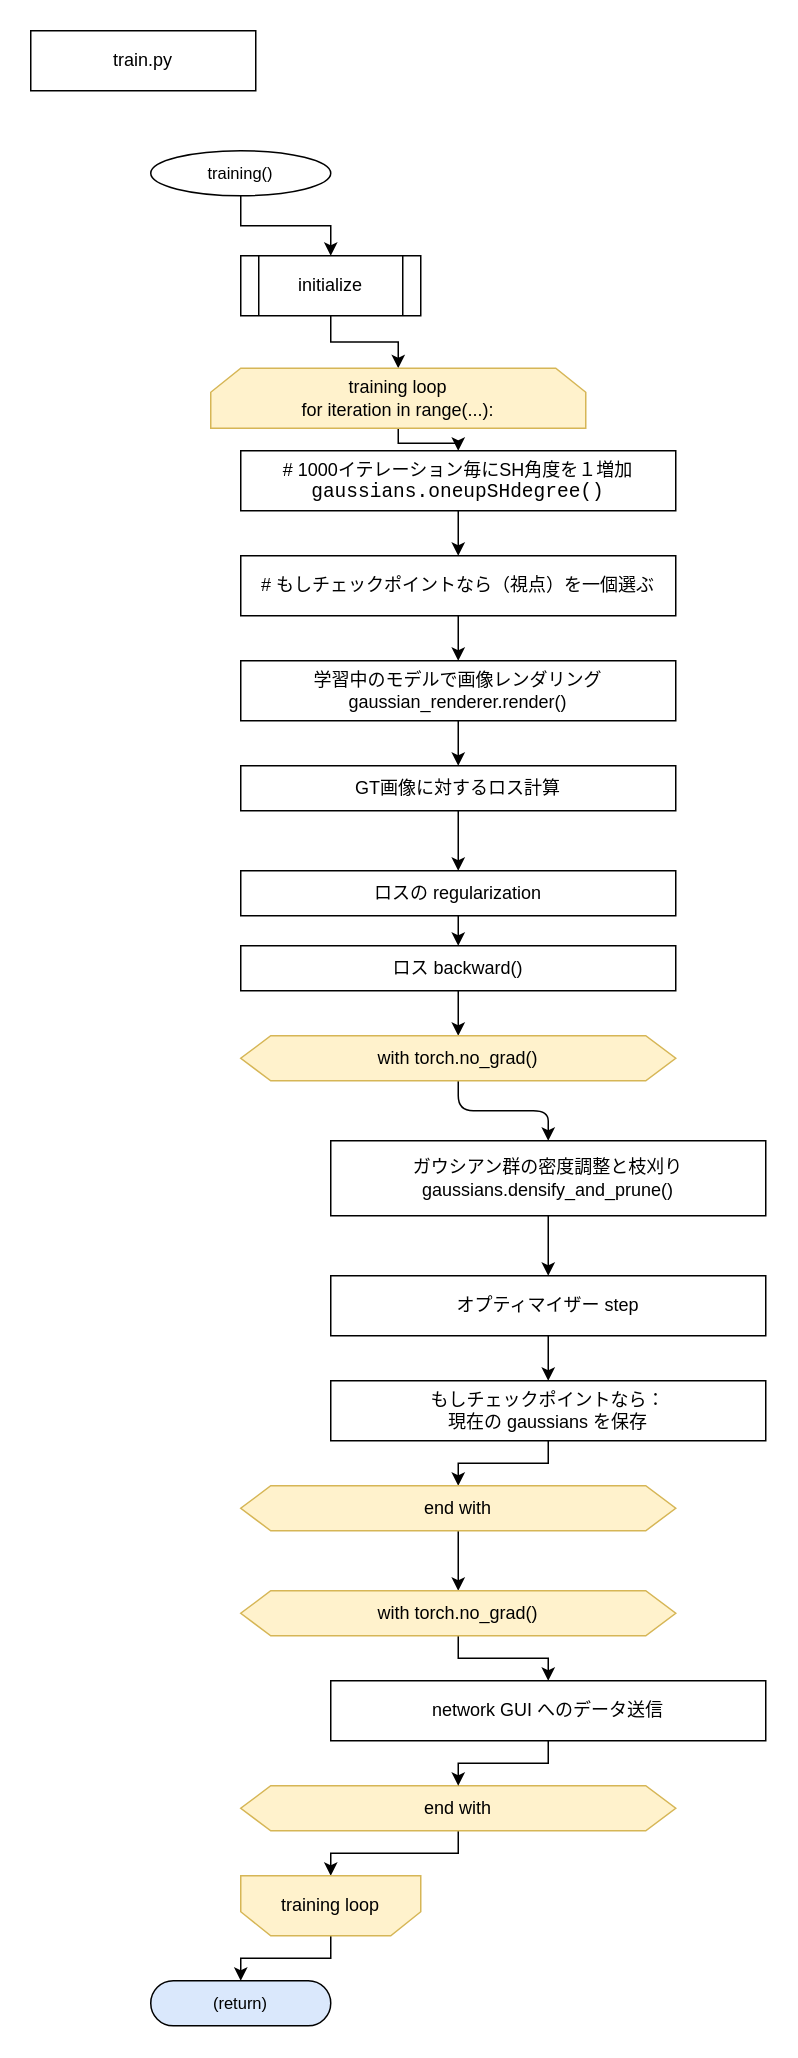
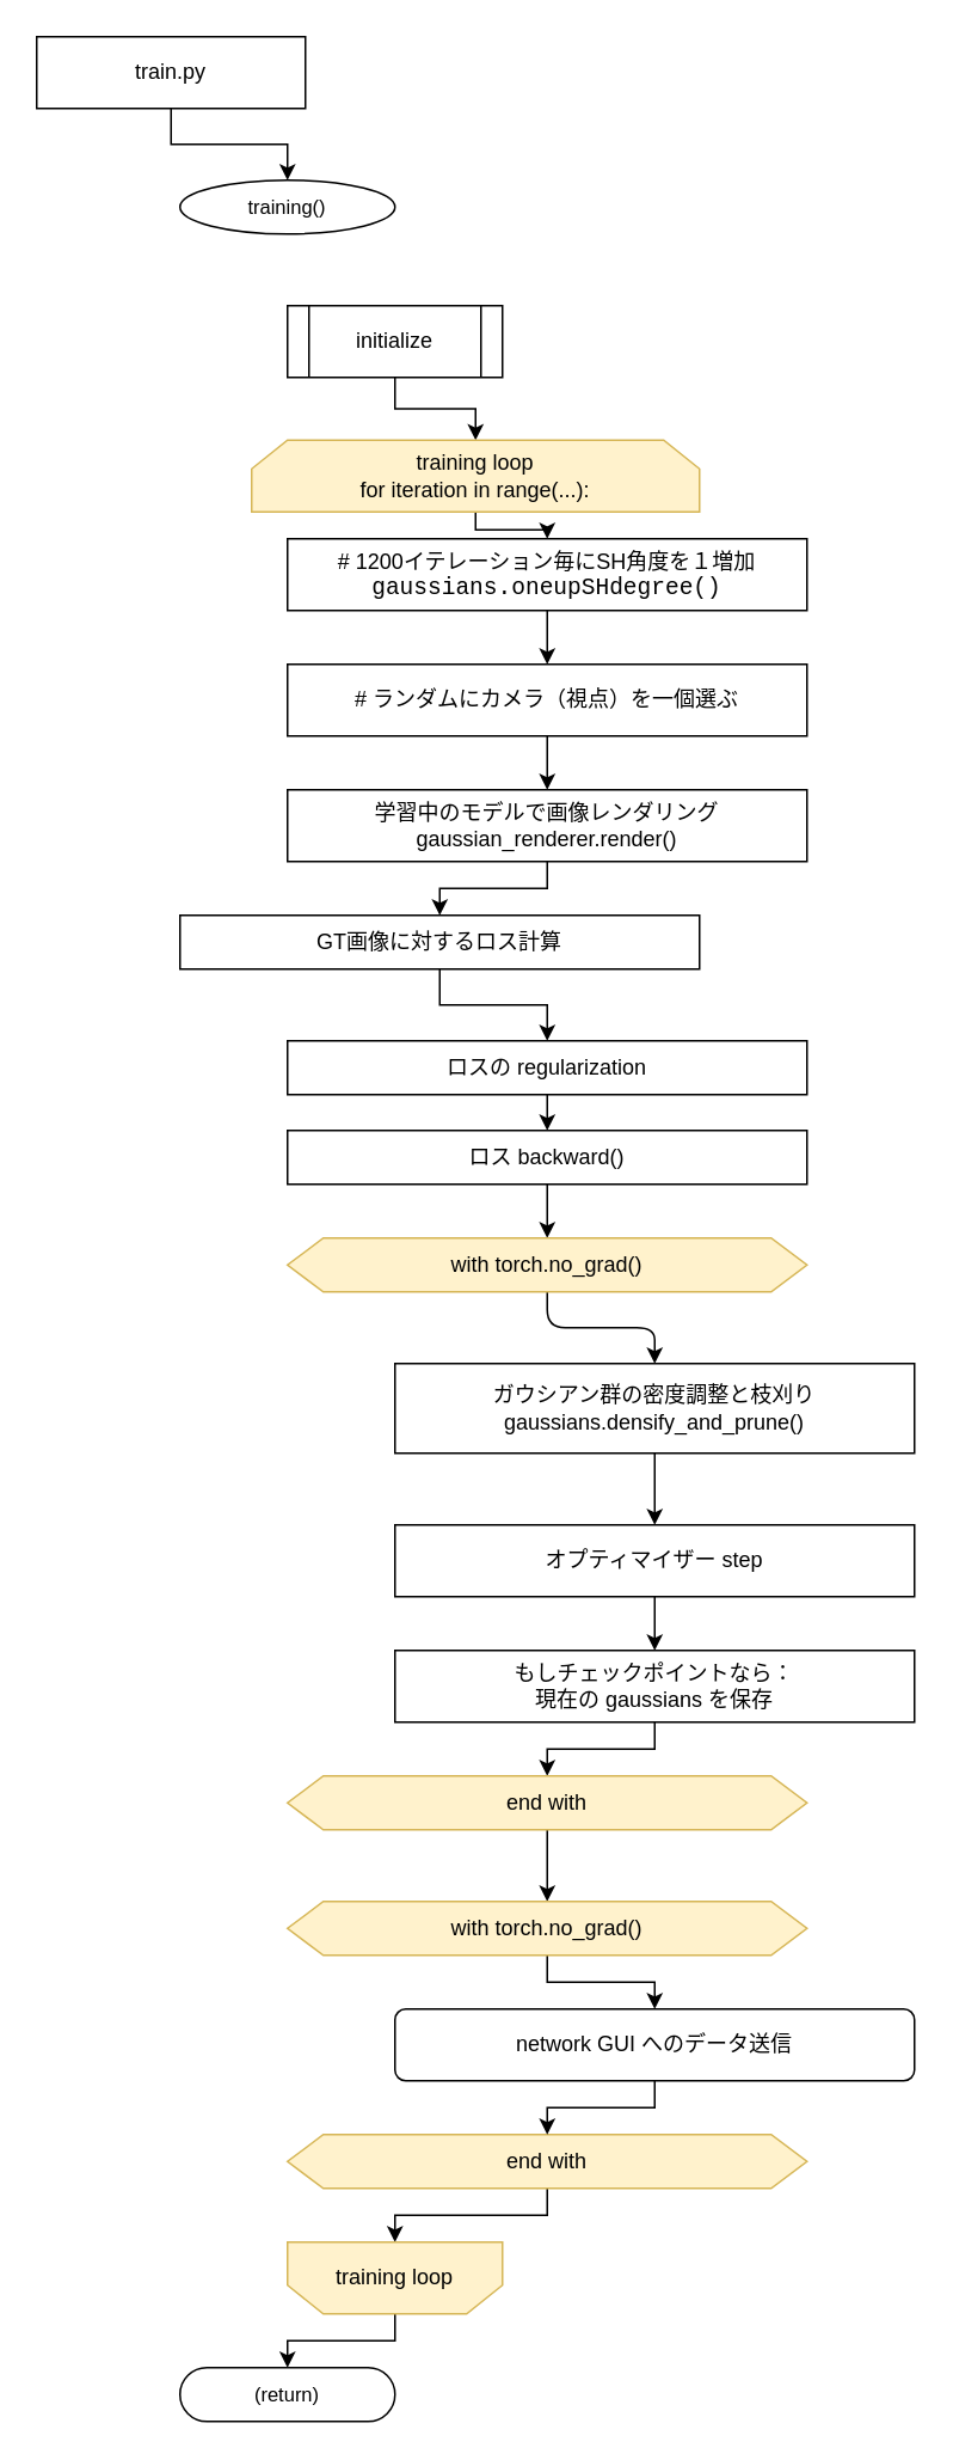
+ <mxCell id="2" style="edgeStyle=orthogonalEdgeStyle;html=1;rounded=0;" parent="1" source="3" target="39" edge="1"><mxGeometry relative="1" as="geometry"><mxPoint x="140" y="120" as="targetPoint" /></mxGeometry></mxCell>
- <mxCell id="4" style="edgeStyle=orthogonalEdgeStyle;rounded=0;html=1;" parent="1" source="39" target="6" edge="1"><mxGeometry relative="1" as="geometry"><mxPoint x="200" y="140" as="sourcePoint" /></mxGeometry></mxCell>
- <mxCell id="10" value="# 1000イテレーション毎にSH角度を１増加&lt;br&gt;&lt;div style=&quot;font-family: Ricty, Menlo, Monaco, &amp;quot;Courier New&amp;quot;, monospace; font-size: 13px; line-height: 14px;&quot;&gt;&lt;div style=&quot;&quot;&gt;            gaussians.oneupSHdegree()&lt;/div&gt;&lt;/div&gt;" style="rounded=0;whiteSpace=wrap;html=1;" parent="1" vertex="1"><mxGeometry x="160" y="300" width="290" height="40" as="geometry" /></mxCell>
+ <mxCell id="10" value="# 1200イテレーション毎にSH角度を１増加&lt;br&gt;&lt;div style=&quot;font-family: Ricty, Menlo, Monaco, &amp;quot;Courier New&amp;quot;, monospace; font-size: 13px; line-height: 14px;&quot;&gt;&lt;div style=&quot;&quot;&gt;            gaussians.oneupSHdegree()&lt;/div&gt;&lt;/div&gt;" style="rounded=0;whiteSpace=wrap;html=1;" parent="1" vertex="1"><mxGeometry x="160" y="300" width="290" height="40" as="geometry" /></mxCell>
- <mxCell id="12" value="# もしチェックポイントなら（視点）を一個選ぶ" style="whiteSpace=wrap;html=1;fillColor=rgb(255, 255, 255);rounded=0;" parent="1" vertex="1"><mxGeometry x="160" y="370" width="290" height="40" as="geometry" /></mxCell>
+ <mxCell id="12" value="# ランダムにカメラ（視点）を一個選ぶ" style="whiteSpace=wrap;html=1;fillColor=rgb(255, 255, 255);rounded=0;" parent="1" vertex="1"><mxGeometry x="160" y="370" width="290" height="40" as="geometry" /></mxCell>
- <mxCell id="16" value="GT画像に対するロス計算" style="whiteSpace=wrap;html=1;fillColor=rgb(255, 255, 255);rounded=0;" parent="1" vertex="1"><mxGeometry x="160" y="510" width="290" height="30" as="geometry" /></mxCell>
+ <mxCell id="16" value="GT画像に対するロス計算" style="whiteSpace=wrap;html=1;fillColor=rgb(255, 255, 255);rounded=0;" parent="1" vertex="1"><mxGeometry x="100" y="510" width="290" height="30" as="geometry" /></mxCell>
- <mxCell id="33" value="network GUI へのデータ送信" style="whiteSpace=wrap;html=1;" vertex="1" parent="1"><mxGeometry x="220" y="1120" width="290" height="40" as="geometry" /></mxCell>
+ <mxCell id="33" value="network GUI へのデータ送信" style="whiteSpace=wrap;html=1;rounded=1;" vertex="1" parent="1"><mxGeometry x="220" y="1120" width="290" height="40" as="geometry" /></mxCell>
- <mxCell id="40" value="(return)" style="rounded=1;whiteSpace=wrap;html=1;fontFamily=Helvetica;fontSize=11;fontColor=default;arcSize=50;fillColor=#dae8fc;" vertex="1" parent="1"><mxGeometry x="100" y="1320" width="120" height="30" as="geometry" /></mxCell>
+ <mxCell id="40" value="(return)" style="rounded=1;whiteSpace=wrap;html=1;fontFamily=Helvetica;fontSize=11;fontColor=default;arcSize=50;" vertex="1" parent="1"><mxGeometry x="100" y="1320" width="120" height="30" as="geometry" /></mxCell>
